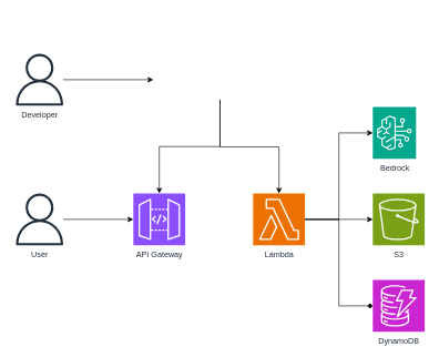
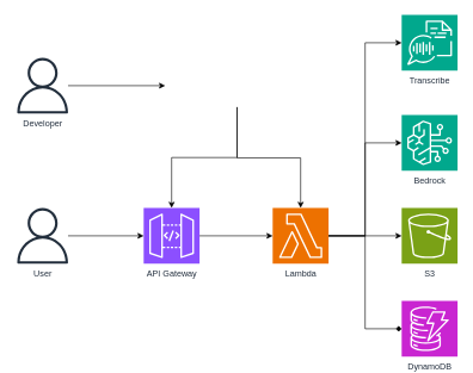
+ <mxCell id="11" value="Transcribe" style="sketch=0;points=[[0,0,0],[0.25,0,0],[0.5,0,0],[0.75,0,0],[1,0,0],[0,1,0],[0.25,1,0],[0.5,1,0],[0.75,1,0],[1,1,0],[0,0.25,0],[0,0.5,0],[0,0.75,0],[1,0.25,0],[1,0.5,0],[1,0.75,0]];outlineConnect=0;fontColor=#232F3E;fillColor=#01A88D;strokeColor=#ffffff;dashed=0;verticalLabelPosition=bottom;verticalAlign=top;align=center;html=1;fontSize=12;fontStyle=0;aspect=fixed;shape=mxgraph.aws4.resourceIcon;resIcon=mxgraph.aws4.transcribe;" vertex="1" parent="1"><mxGeometry x="560" y="20" width="78" height="78" as="geometry" /></mxCell>
+ <mxCell id="12" style="edgeStyle=orthogonalEdgeStyle;rounded=0;orthogonalLoop=1;jettySize=auto;html=1;entryX=0;entryY=0.5;entryDx=0;entryDy=0;entryPerimeter=0;" edge="1" parent="1" source="5" target="11"><mxGeometry relative="1" as="geometry" /></mxCell>
- <mxCell id="8" value="Bedrock" style="sketch=0;points=[[0,0,0],[0.25,0,0],[0.5,0,0],[0.75,0,0],[1,0,0],[0,1,0],[0.25,1,0],[0.5,1,0],[0.75,1,0],[1,1,0],[0,0.25,0],[0,0.5,0],[0,0.75,0],[1,0.25,0],[1,0.5,0],[1,0.75,0]];outlineConnect=0;fontColor=#232F3E;fillColor=#01A88D;strokeColor=#ffffff;dashed=0;verticalLabelPosition=bottom;verticalAlign=top;align=center;html=1;fontSize=12;fontStyle=0;aspect=fixed;shape=mxgraph.aws4.resourceIcon;resIcon=mxgraph.aws4.bedrock;" vertex="1" parent="1"><mxGeometry x="560" y="160" width="65" height="78" as="geometry" /></mxCell>
+ <mxCell id="8" value="Bedrock" style="sketch=0;points=[[0,0,0],[0.25,0,0],[0.5,0,0],[0.75,0,0],[1,0,0],[0,1,0],[0.25,1,0],[0.5,1,0],[0.75,1,0],[1,1,0],[0,0.25,0],[0,0.5,0],[0,0.75,0],[1,0.25,0],[1,0.5,0],[1,0.75,0]];outlineConnect=0;fontColor=#232F3E;fillColor=#01A88D;strokeColor=#ffffff;dashed=0;verticalLabelPosition=bottom;verticalAlign=top;align=center;html=1;fontSize=12;fontStyle=0;aspect=fixed;shape=mxgraph.aws4.resourceIcon;resIcon=mxgraph.aws4.bedrock;" vertex="1" parent="1"><mxGeometry x="560" y="160" width="78" height="78" as="geometry" /></mxCell>
+ <mxCell id="6" style="edgeStyle=orthogonalEdgeStyle;rounded=0;orthogonalLoop=1;jettySize=auto;html=1;entryX=0;entryY=0.5;entryDx=0;entryDy=0;entryPerimeter=0;" edge="1" parent="1" source="3" target="5"><mxGeometry relative="1" as="geometry" /></mxCell>
